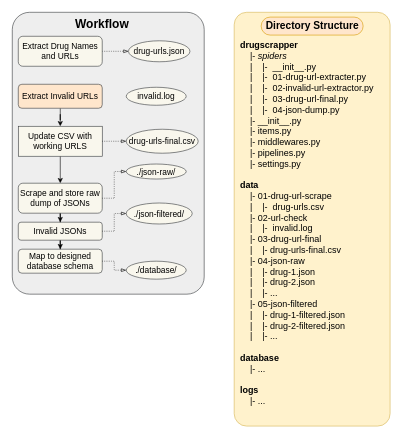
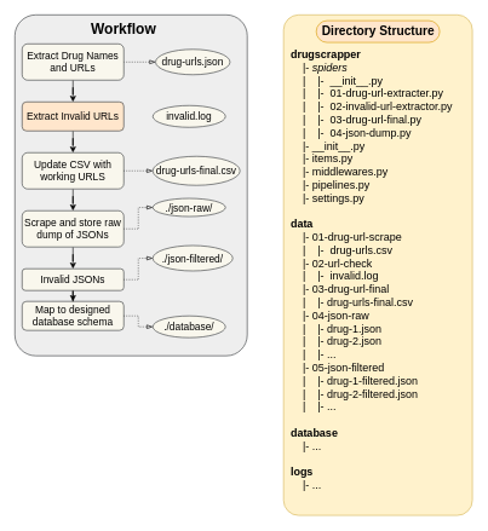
+ <mxCell id="5" value="" style="edgeStyle=orthogonalEdgeStyle;rounded=0;orthogonalLoop=1;jettySize=auto;html=1;" parent="1" source="6" target="9" edge="1"><mxGeometry relative="1" as="geometry" /></mxCell>
- <mxCell id="12" value="Update CSV with working URLS" style="whiteSpace=wrap;html=1;fontSize=14;spacing=4;fillColor=#f9f7ed;strokeColor=#36393d;rounded=0;" parent="1" vertex="1"><mxGeometry x="30" y="210" width="140" height="50" as="geometry" /></mxCell>
+ <mxCell id="12" value="Update CSV with working URLS" style="whiteSpace=wrap;html=1;fontSize=14;spacing=4;rounded=1;fillColor=#f9f7ed;strokeColor=#36393d;" parent="1" vertex="1"><mxGeometry x="30" y="210" width="140" height="50" as="geometry" /></mxCell>
- <mxCell id="16" value="Scrape and store raw dump of JSONs" style="whiteSpace=wrap;html=1;fontSize=14;spacing=4;rounded=1;fillColor=#f9f7ed;strokeColor=#36393d;" parent="1" vertex="1"><mxGeometry x="30" y="305" width="140" height="50" as="geometry" /></mxCell>
+ <mxCell id="16" value="Scrape and store raw dump of JSONs" style="whiteSpace=wrap;html=1;fontSize=14;spacing=4;rounded=1;fillColor=#f9f7ed;strokeColor=#36393d;" parent="1" vertex="1"><mxGeometry x="30" y="290" width="140" height="50" as="geometry" /></mxCell>
